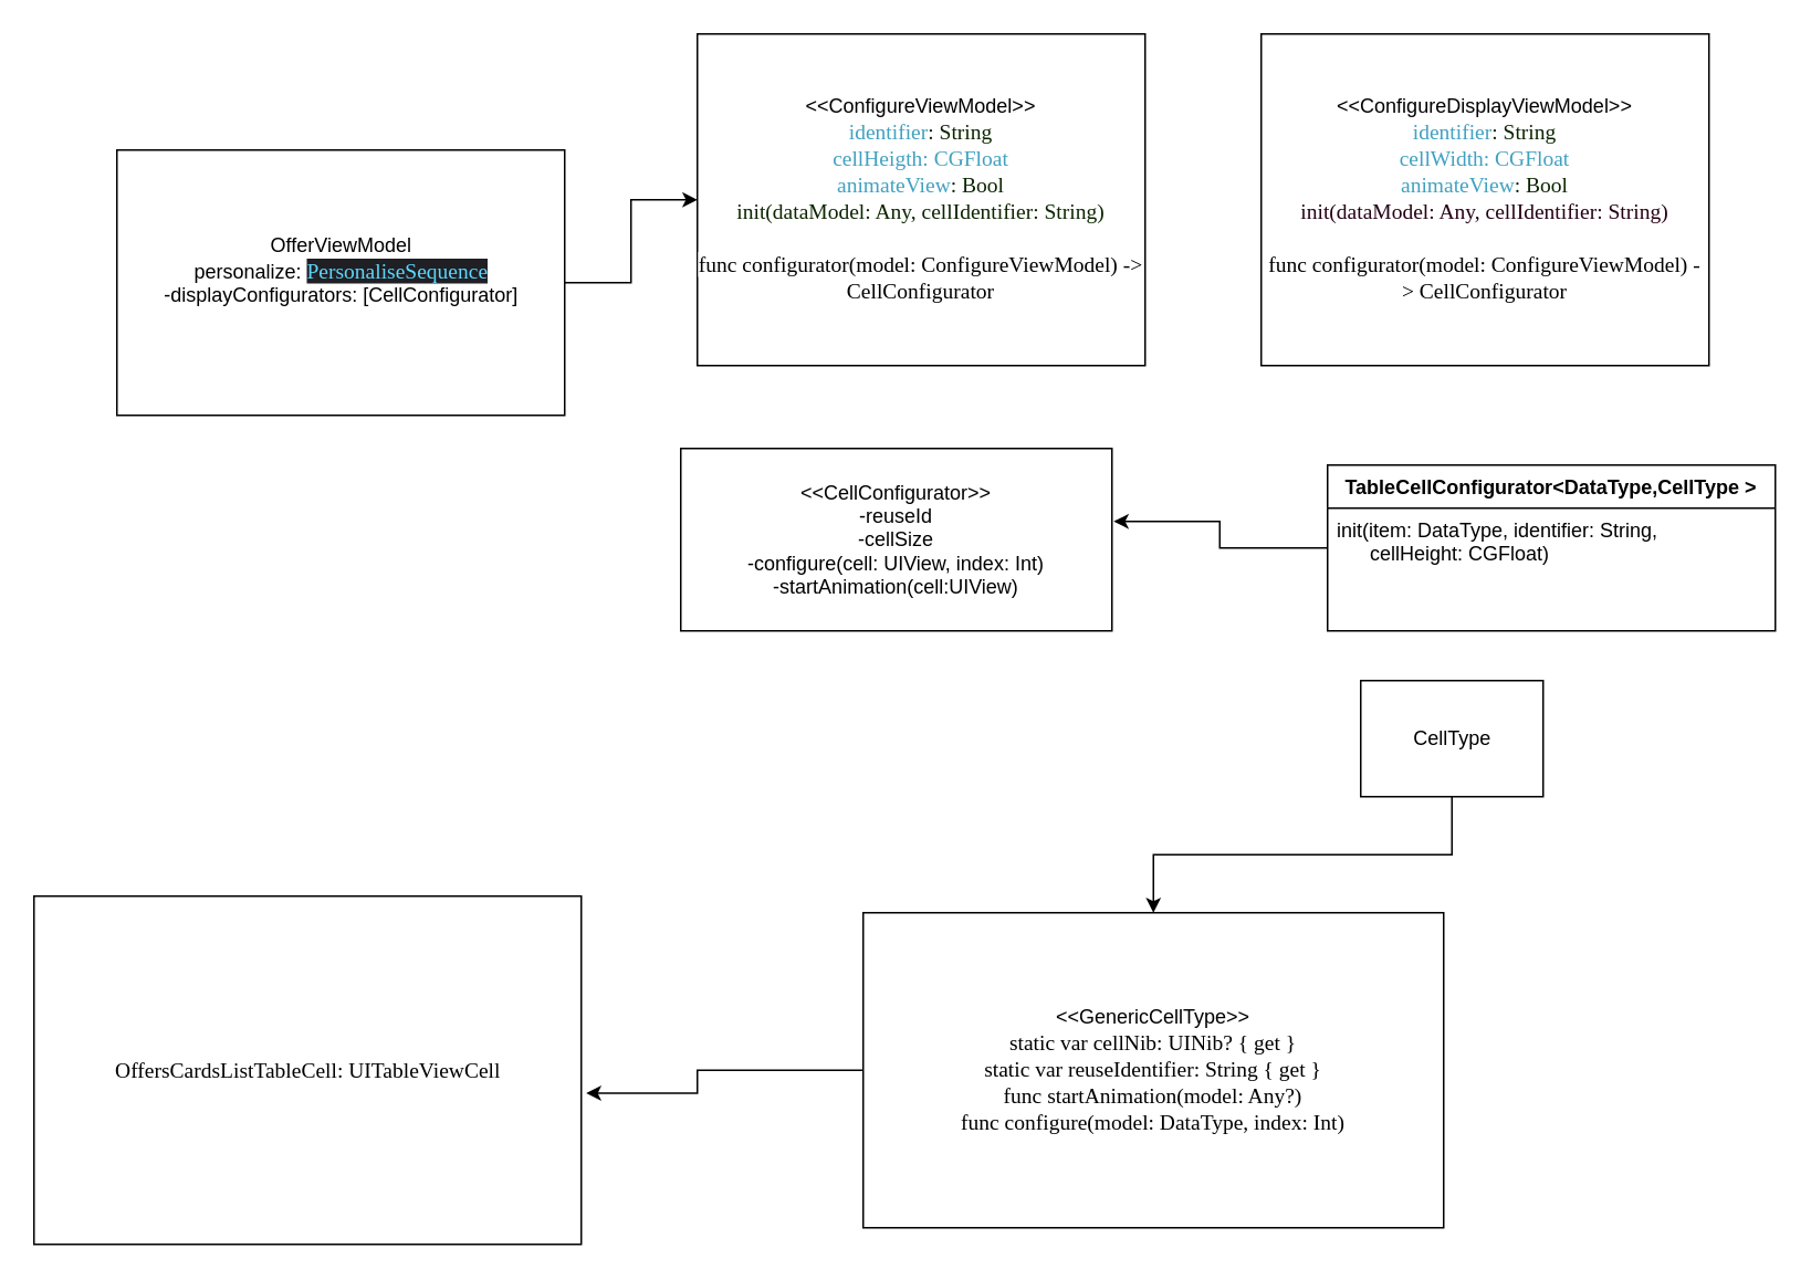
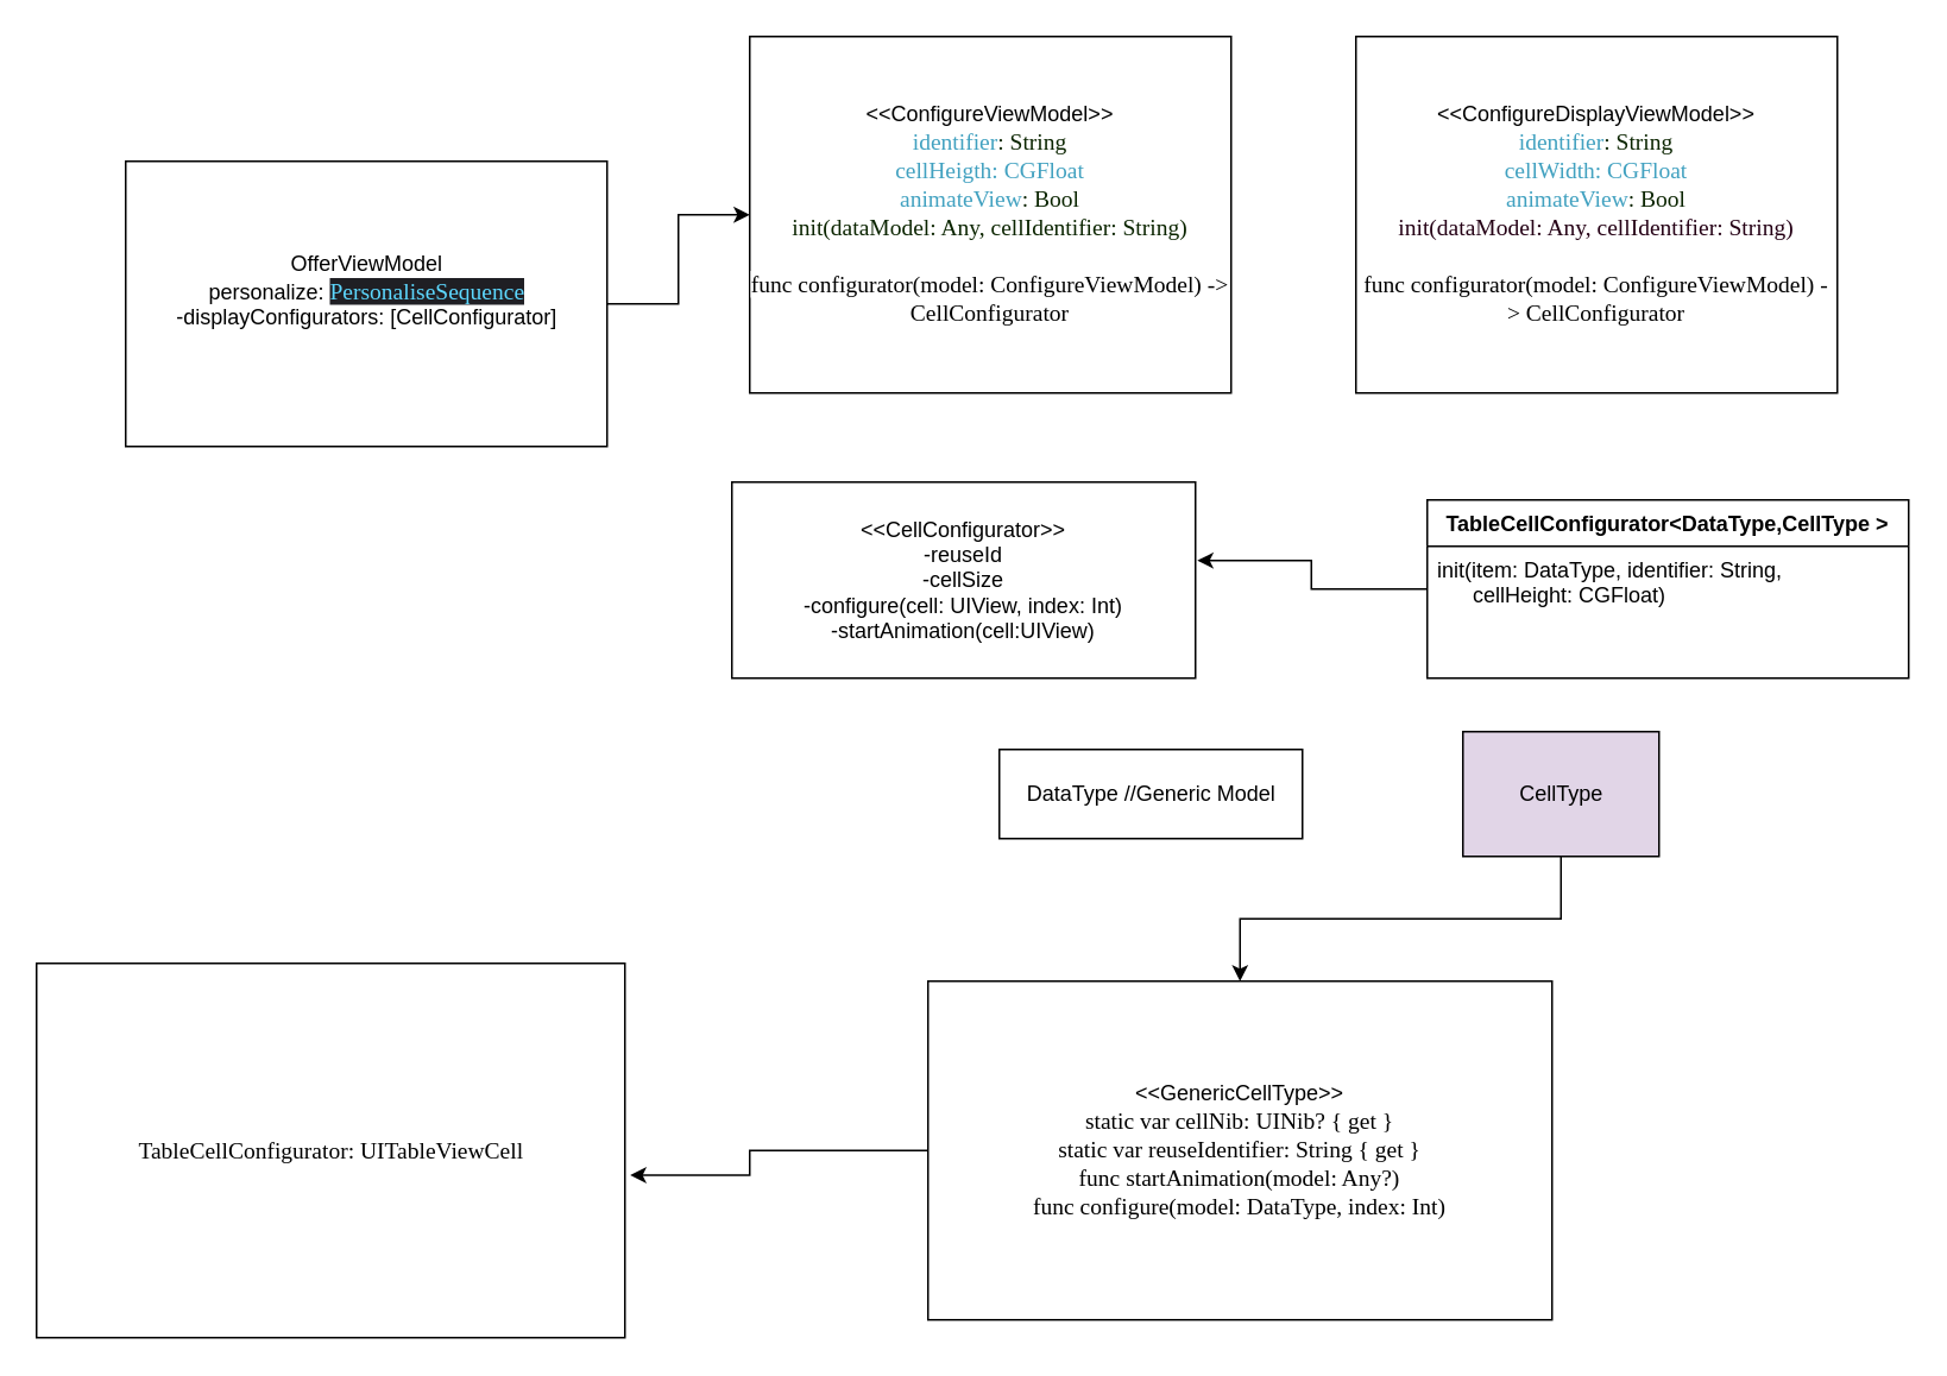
+ <mxCell id="8" value="DataType //Generic Model" style="html=1;" parent="1" vertex="1"><mxGeometry x="560" y="420" width="170" height="50" as="geometry" /></mxCell>
- <mxCell id="10" value="CellType" style="html=1;" parent="1" vertex="1"><mxGeometry x="820" y="410" width="110" height="70" as="geometry" /></mxCell>
+ <mxCell id="10" value="CellType" style="html=1;fillColor=#e1d5e7;" parent="1" vertex="1"><mxGeometry x="820" y="410" width="110" height="70" as="geometry" /></mxCell>
- <mxCell id="15" value="&lt;p class=&quot;p1&quot; style=&quot;margin: 0px ; font-stretch: normal ; font-size: 13px ; line-height: normal ; font-family: &amp;#34;menlo&amp;#34;&quot;&gt;&lt;span style=&quot;background-color: rgb(255 , 255 , 255)&quot;&gt;OffersCardsListTableCell: UITableViewCell&lt;/span&gt;&lt;/p&gt;" style="html=1;" parent="1" vertex="1"><mxGeometry x="20" y="540" width="330" height="210" as="geometry" /></mxCell>
+ <mxCell id="15" value="&lt;p class=&quot;p1&quot; style=&quot;margin: 0px ; font-stretch: normal ; font-size: 13px ; line-height: normal ; font-family: &amp;#34;menlo&amp;#34;&quot;&gt;&lt;span style=&quot;background-color: rgb(255 , 255 , 255)&quot;&gt;TableCellConfigurator: UITableViewCell&lt;/span&gt;&lt;/p&gt;" style="html=1;" parent="1" vertex="1"><mxGeometry x="20" y="540" width="330" height="210" as="geometry" /></mxCell>
